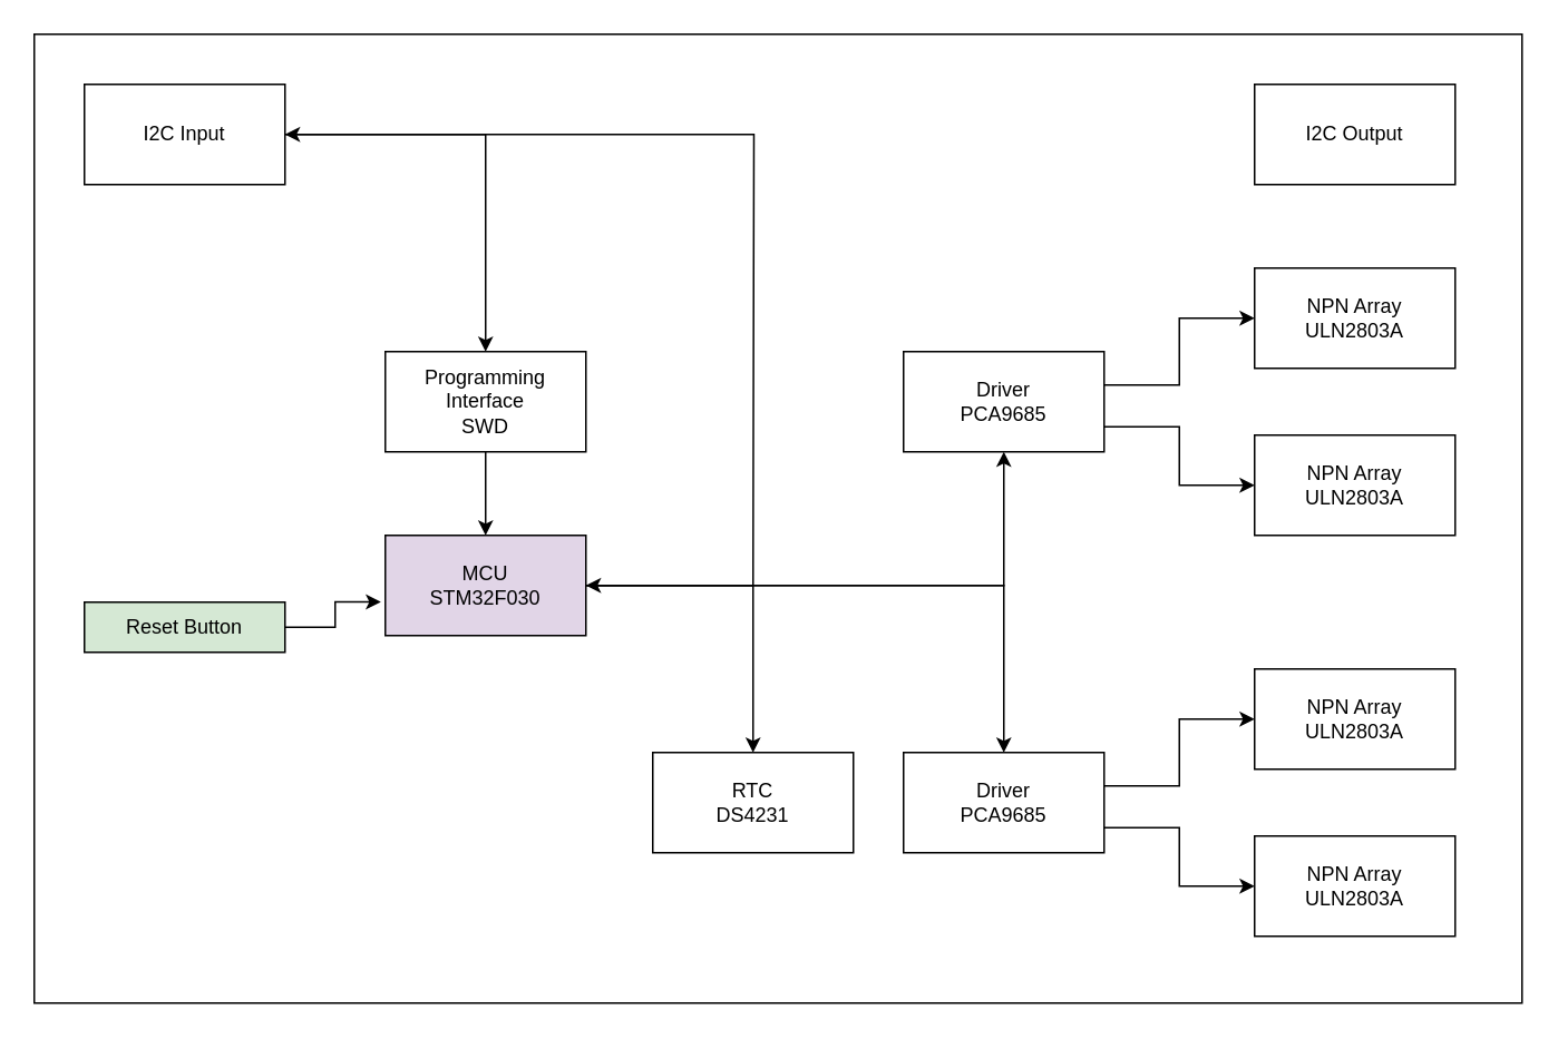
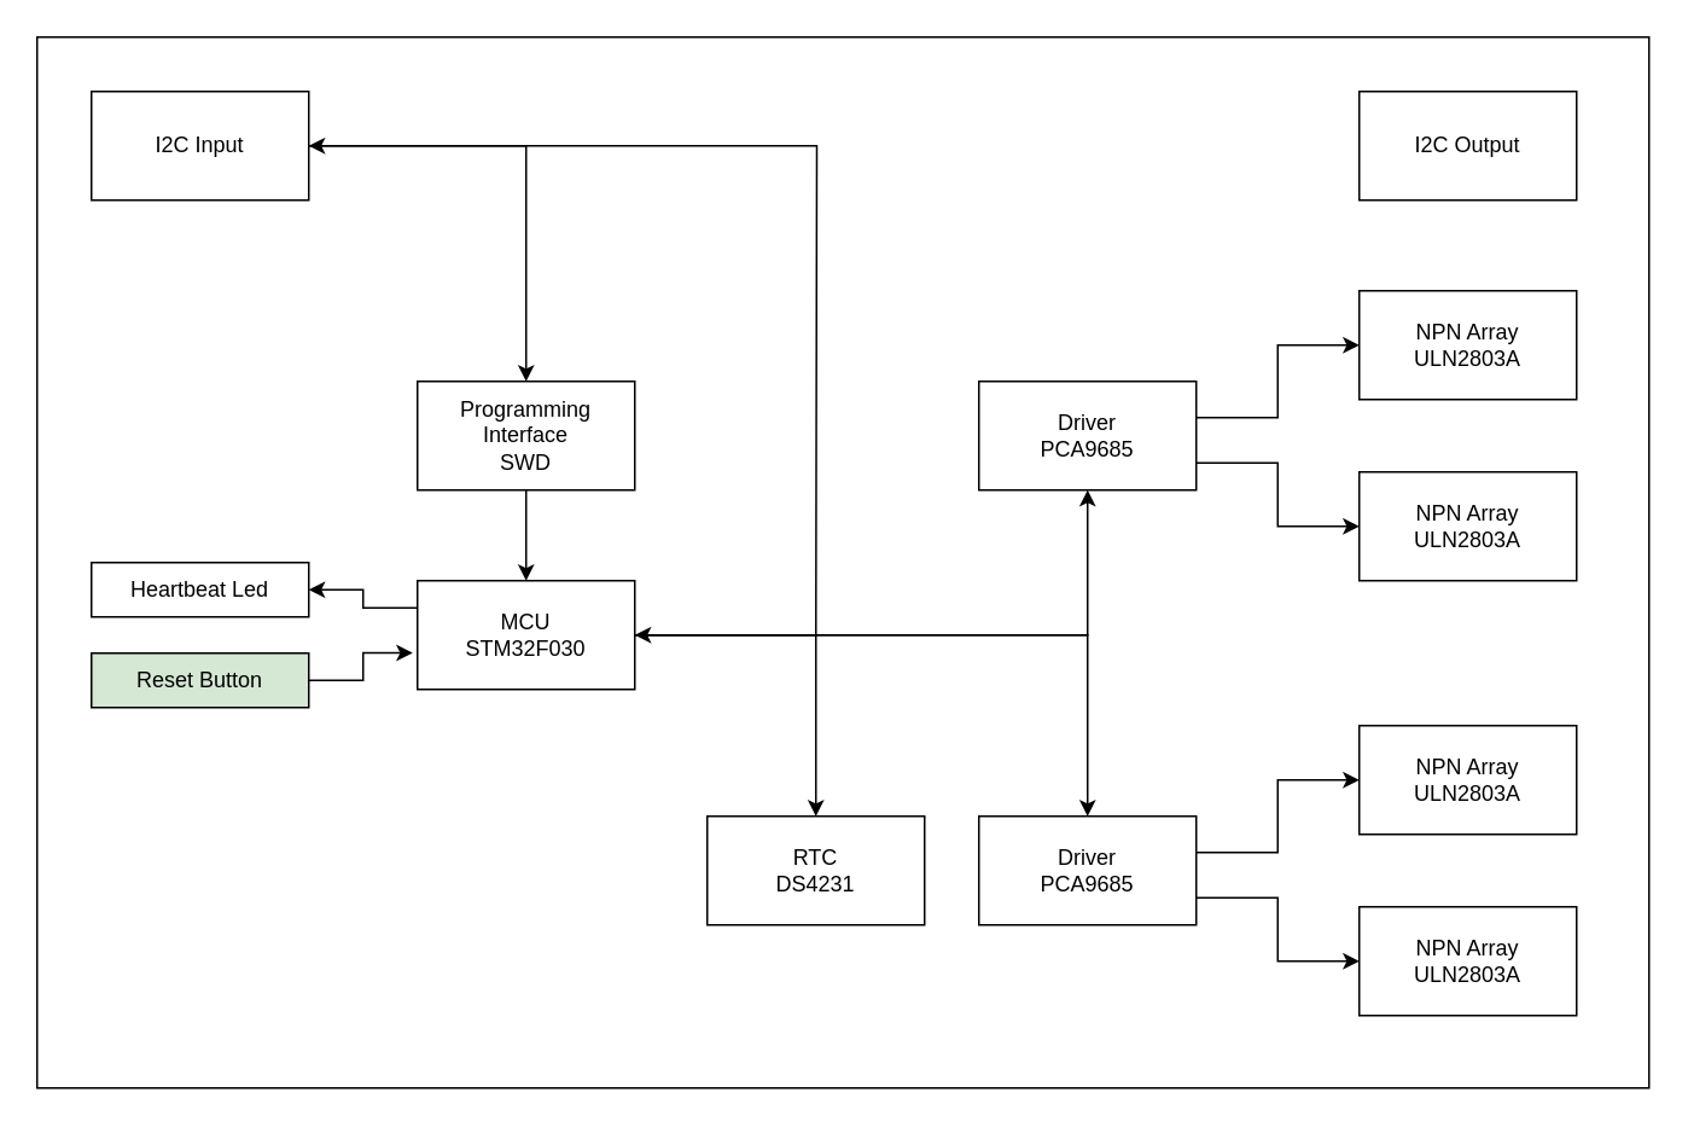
+ <mxCell id="20" value="Heartbeat Led" style="rounded=0;whiteSpace=wrap;html=1;" vertex="1" parent="1"><mxGeometry x="50" y="310" width="120" height="30" as="geometry" /></mxCell>
+ <mxCell id="10" style="edgeStyle=orthogonalEdgeStyle;rounded=0;orthogonalLoop=1;jettySize=auto;html=1;exitX=0;exitY=0.25;exitDx=0;exitDy=0;entryX=1;entryY=0.5;entryDx=0;entryDy=0;" edge="1" parent="1" source="11" target="20"><mxGeometry relative="1" as="geometry" /></mxCell>
- <mxCell id="11" value="MCU&lt;br&gt;STM32F030" style="rounded=0;whiteSpace=wrap;html=1;fillColor=#e1d5e7;" vertex="1" parent="1"><mxGeometry x="230" y="320" width="120" height="60" as="geometry" /></mxCell>
+ <mxCell id="11" value="MCU&lt;br&gt;STM32F030" style="rounded=0;whiteSpace=wrap;html=1;" vertex="1" parent="1"><mxGeometry x="230" y="320" width="120" height="60" as="geometry" /></mxCell>
